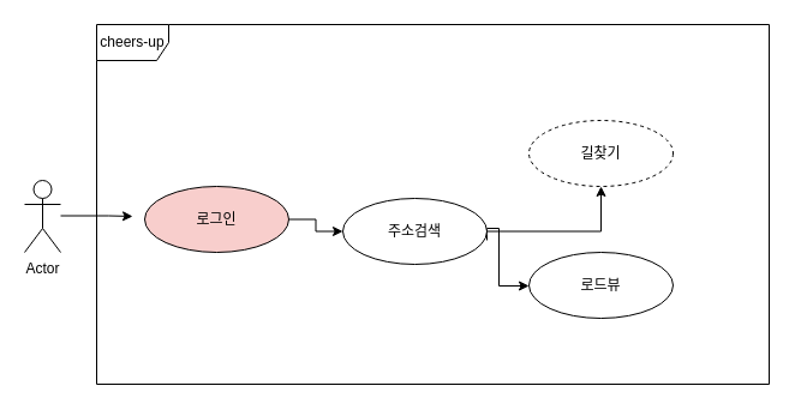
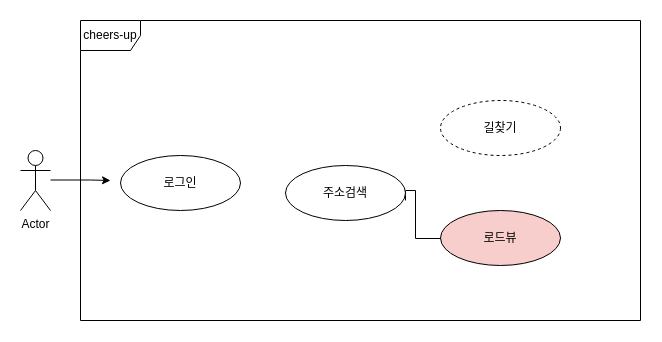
- <mxCell id="5" value="로그인" style="ellipse;whiteSpace=wrap;html=1;fillColor=#f8cecc;" vertex="1" parent="1"><mxGeometry x="120" y="155" width="120" height="55" as="geometry" /></mxCell>
+ <mxCell id="5" value="로그인" style="ellipse;whiteSpace=wrap;html=1;" vertex="1" parent="1"><mxGeometry x="120" y="155" width="120" height="55" as="geometry" /></mxCell>
- <mxCell id="4" value="" style="edgeStyle=orthogonalEdgeStyle;rounded=0;orthogonalLoop=1;jettySize=auto;html=1;" edge="1" parent="1" source="5" target="8"><mxGeometry relative="1" as="geometry" /></mxCell>
- <mxCell id="7" style="edgeStyle=orthogonalEdgeStyle;rounded=0;orthogonalLoop=1;jettySize=auto;html=1;" edge="1" parent="1" source="8" target="9"><mxGeometry relative="1" as="geometry" /></mxCell>
- <mxCell id="10" value="로드뷰" style="ellipse;whiteSpace=wrap;html=1;" vertex="1" parent="1"><mxGeometry x="440" y="210" width="120" height="55" as="geometry" /></mxCell>
+ <mxCell id="10" value="로드뷰" style="ellipse;whiteSpace=wrap;html=1;fillColor=#f8cecc;" vertex="1" parent="1"><mxGeometry x="440" y="210" width="120" height="55" as="geometry" /></mxCell>
- <mxCell id="6" value="" style="edgeStyle=orthogonalEdgeStyle;rounded=0;orthogonalLoop=1;jettySize=auto;html=1;exitX=1;exitY=0.636;exitDx=0;exitDy=0;exitPerimeter=0;" edge="1" parent="1" source="8" target="10"><mxGeometry relative="1" as="geometry"><Array as="points"><mxPoint x="415" y="190" /><mxPoint x="415" y="238" /></Array></mxGeometry></mxCell>
+ <mxCell id="6" value="" style="edgeStyle=orthogonalEdgeStyle;rounded=0;orthogonalLoop=1;jettySize=auto;html=1;exitX=1;exitY=0.636;exitDx=0;exitDy=0;exitPerimeter=0;endArrow=none;" edge="1" parent="1" source="8" target="10"><mxGeometry relative="1" as="geometry"><Array as="points"><mxPoint x="415" y="190" /><mxPoint x="415" y="238" /></Array></mxGeometry></mxCell>
